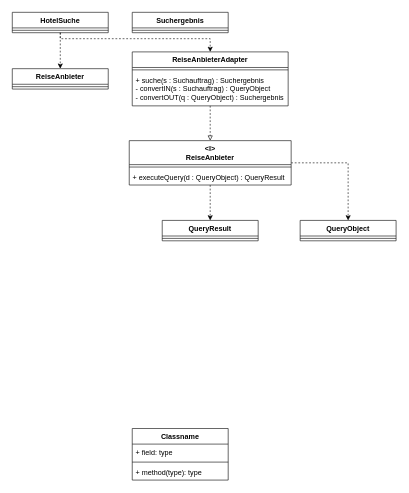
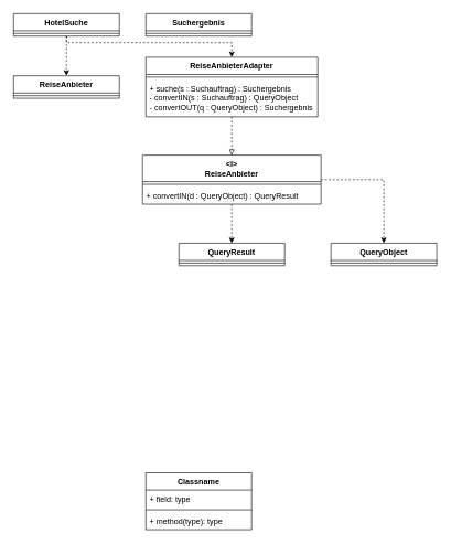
- <mxCell id="10" value="+ executeQuery(d : QueryObject) : QueryResult" style="text;strokeColor=none;fillColor=none;align=left;verticalAlign=top;spacingLeft=4;spacingRight=4;overflow=hidden;rotatable=0;points=[[0,0.5],[1,0.5]];portConstraint=eastwest;" vertex="1" parent="8"><mxGeometry y="48" width="270" height="26" as="geometry" /></mxCell>
+ <mxCell id="10" value="+ convertIN(d : QueryObject) : QueryResult" style="text;strokeColor=none;fillColor=none;align=left;verticalAlign=top;spacingLeft=4;spacingRight=4;overflow=hidden;rotatable=0;points=[[0,0.5],[1,0.5]];portConstraint=eastwest;" vertex="1" parent="8"><mxGeometry y="48" width="270" height="26" as="geometry" /></mxCell>
